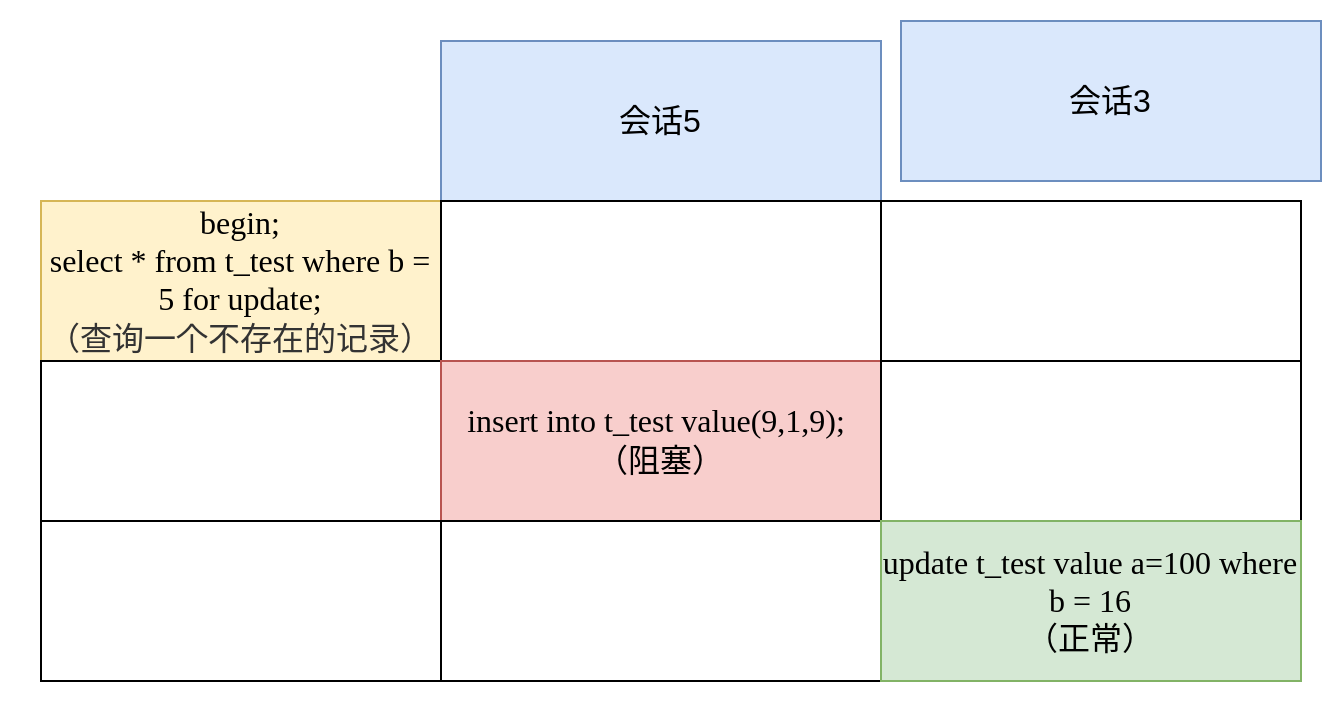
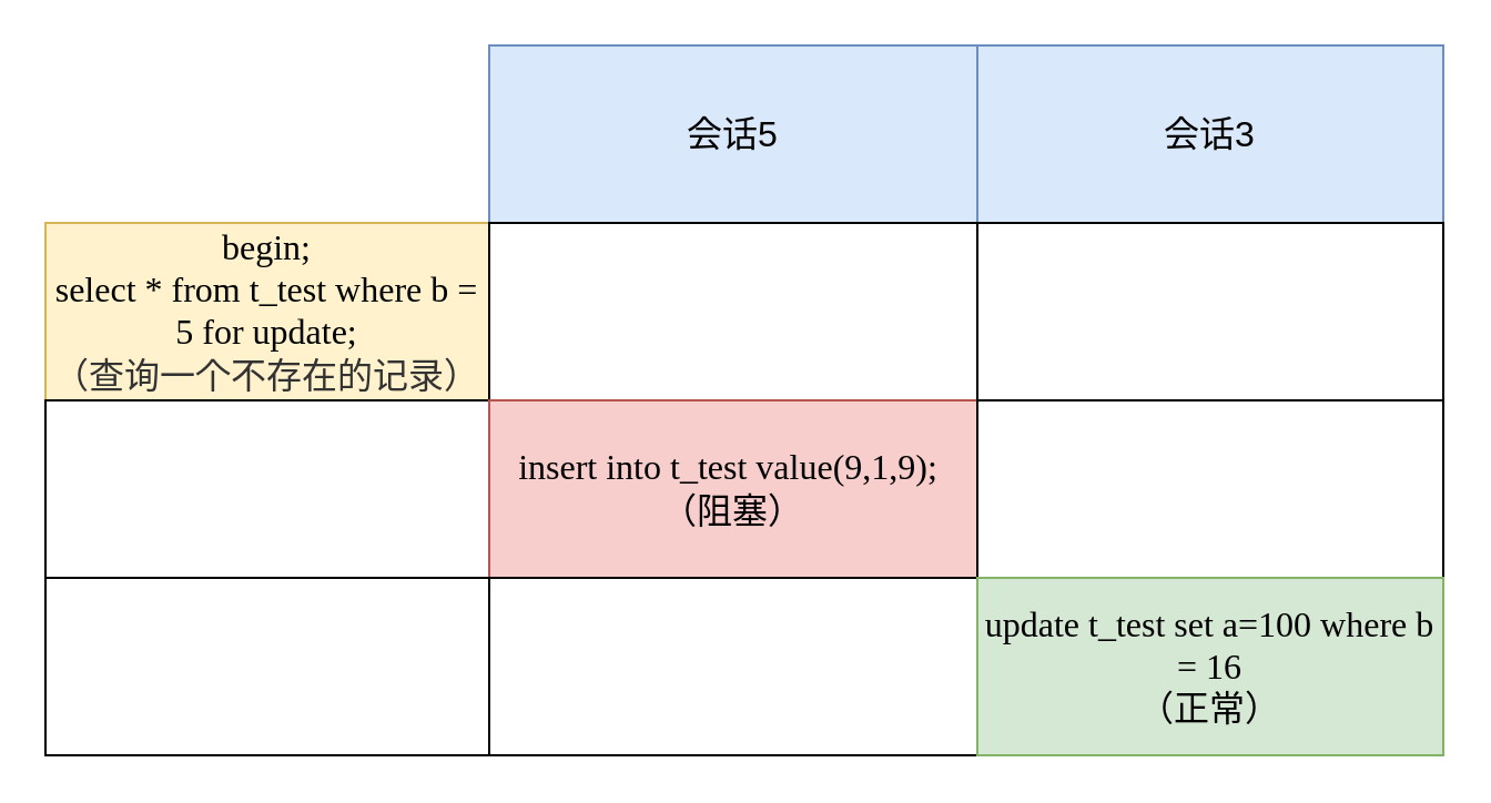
- <mxCell id="3" value="会话3" style="rounded=0;whiteSpace=wrap;html=1;fontSize=16;fillColor=#dae8fc;strokeColor=#6c8ebf;" vertex="1" parent="1"><mxGeometry x="450" y="10" width="210" height="80" as="geometry" /></mxCell>
+ <mxCell id="3" value="会话3" style="rounded=0;whiteSpace=wrap;html=1;fontSize=16;fillColor=#dae8fc;strokeColor=#6c8ebf;" vertex="1" parent="1"><mxGeometry x="440" y="20" width="210" height="80" as="geometry" /></mxCell>
- <mxCell id="12" value="update t_test value a=100 where b = 16&lt;span style=&quot;font-size: 16px&quot;&gt;&lt;br style=&quot;font-size: 16px&quot;&gt;（正常）&lt;br style=&quot;font-size: 16px&quot;&gt;&lt;/span&gt;" style="rounded=0;whiteSpace=wrap;html=1;fontSize=16;fontFamily=Times New Roman;align=center;fillColor=#d5e8d4;strokeColor=#82b366;" vertex="1" parent="1"><mxGeometry x="440" y="260" width="210" height="80" as="geometry" /></mxCell>
+ <mxCell id="12" value="update t_test set a=100 where b = 16&lt;span style=&quot;font-size: 16px&quot;&gt;&lt;br style=&quot;font-size: 16px&quot;&gt;（正常）&lt;br style=&quot;font-size: 16px&quot;&gt;&lt;/span&gt;" style="rounded=0;whiteSpace=wrap;html=1;fontSize=16;fontFamily=Times New Roman;align=center;fillColor=#d5e8d4;strokeColor=#82b366;" vertex="1" parent="1"><mxGeometry x="440" y="260" width="210" height="80" as="geometry" /></mxCell>
